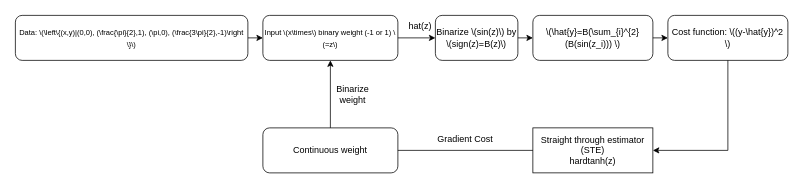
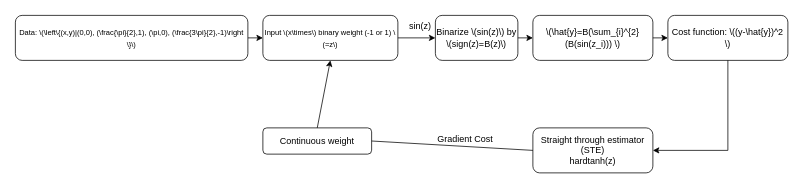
- <mxCell id="6" value="hat(z)" style="text;html=1;align=center;verticalAlign=middle;whiteSpace=wrap;rounded=0;fontFamily=Helvetica;fontSize=12;fontColor=default;movable=1;resizable=1;rotatable=1;deletable=1;editable=1;locked=0;connectable=1;" vertex="1" parent="1"><mxGeometry x="540" y="20" width="40" height="30" as="geometry" /></mxCell>
+ <mxCell id="6" value="sin(z)" style="text;html=1;align=center;verticalAlign=middle;whiteSpace=wrap;rounded=0;fontFamily=Helvetica;fontSize=12;fontColor=default;movable=1;resizable=1;rotatable=1;deletable=1;editable=1;locked=0;connectable=1;" vertex="1" parent="1"><mxGeometry x="540" y="20" width="40" height="30" as="geometry" /></mxCell>
- <mxCell id="19" value="Binarize weight" style="text;html=1;align=center;verticalAlign=middle;whiteSpace=wrap;rounded=0;fontFamily=Helvetica;fontSize=12;fontColor=default;" vertex="1" parent="1"><mxGeometry x="440" y="110" width="60" height="30" as="geometry" /></mxCell>
- <mxCell id="14" value="Continuous weight" style="rounded=1;whiteSpace=wrap;html=1;fontSize=12;glass=0;strokeWidth=1;shadow=0;" vertex="1" parent="1"><mxGeometry x="350" y="170" width="180" height="60" as="geometry" /></mxCell>
+ <mxCell id="14" value="Continuous weight" style="rounded=1;whiteSpace=wrap;html=1;fontSize=12;glass=0;strokeWidth=1;shadow=0;" vertex="1" parent="1"><mxGeometry x="350" y="170" width="145" height="35" as="geometry" /></mxCell>
- <mxCell id="13" value="&lt;div&gt;&lt;br&gt;&lt;/div&gt;&lt;div&gt;Straight through estimator&lt;/div&gt;&lt;div&gt;(STE)&lt;/div&gt;&lt;div&gt;hardtanh(z)&lt;/div&gt;&lt;div&gt;&lt;br&gt;&lt;/div&gt;" style="whiteSpace=wrap;html=1;fontSize=12;glass=0;strokeWidth=1;shadow=0;rounded=0;" vertex="1" parent="1"><mxGeometry x="710" y="170" width="160" height="60" as="geometry" /></mxCell>
+ <mxCell id="13" value="&lt;div&gt;&lt;br&gt;&lt;/div&gt;&lt;div&gt;Straight through estimator&lt;/div&gt;&lt;div&gt;(STE)&lt;/div&gt;&lt;div&gt;hardtanh(z)&lt;/div&gt;&lt;div&gt;&lt;br&gt;&lt;/div&gt;" style="rounded=1;whiteSpace=wrap;html=1;fontSize=12;glass=0;strokeWidth=1;shadow=0;" vertex="1" parent="1"><mxGeometry x="710" y="170" width="160" height="60" as="geometry" /></mxCell>
